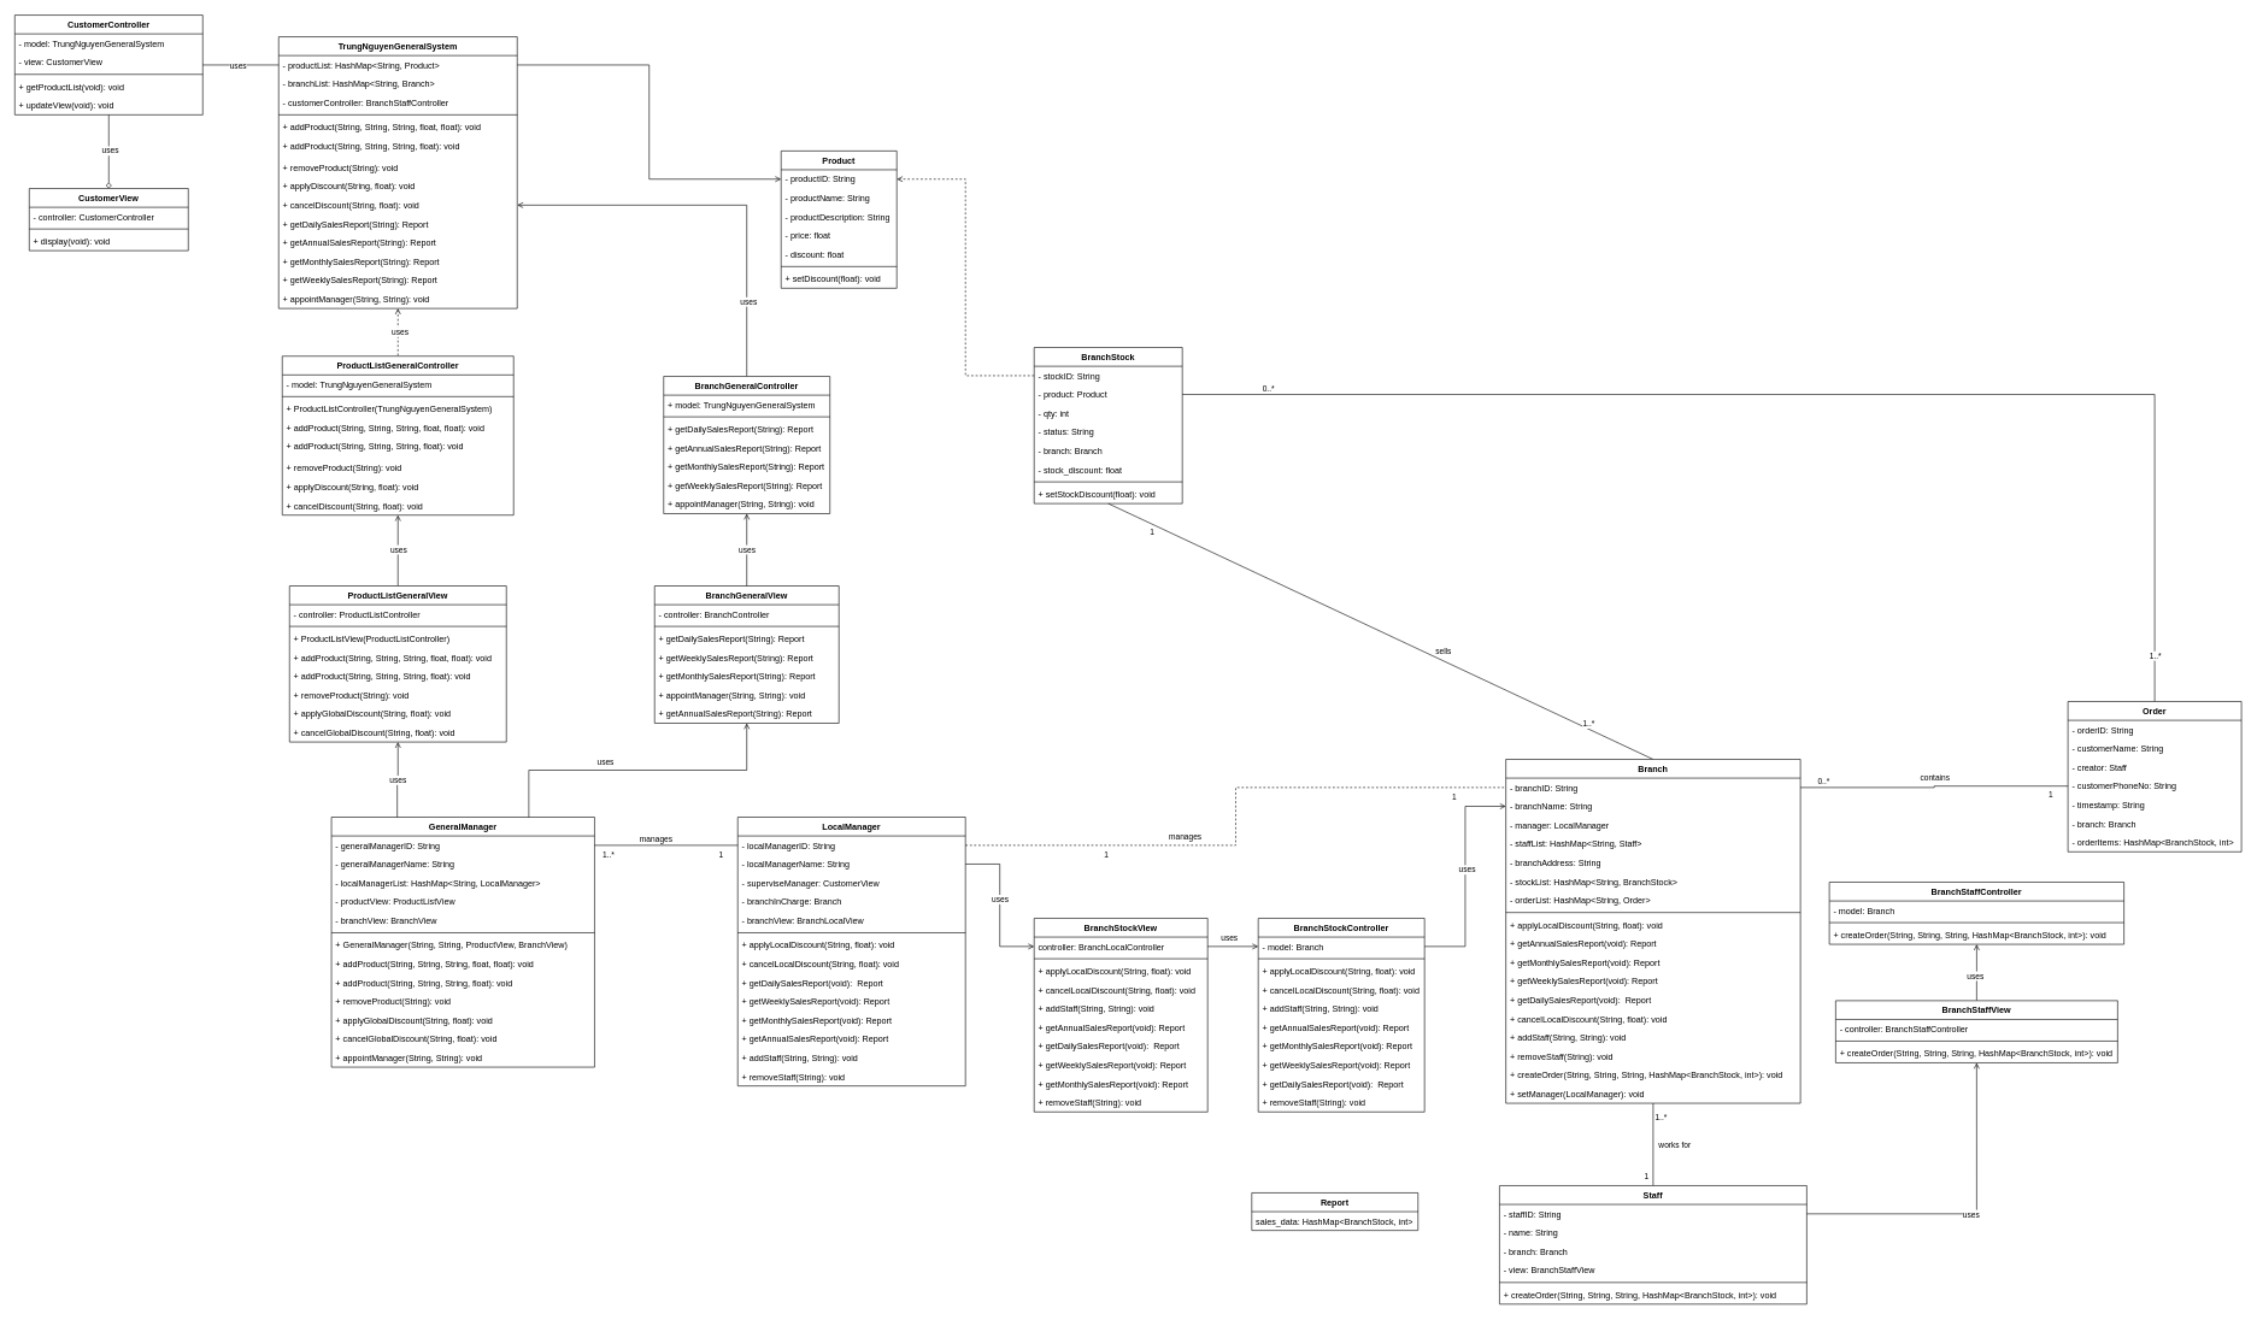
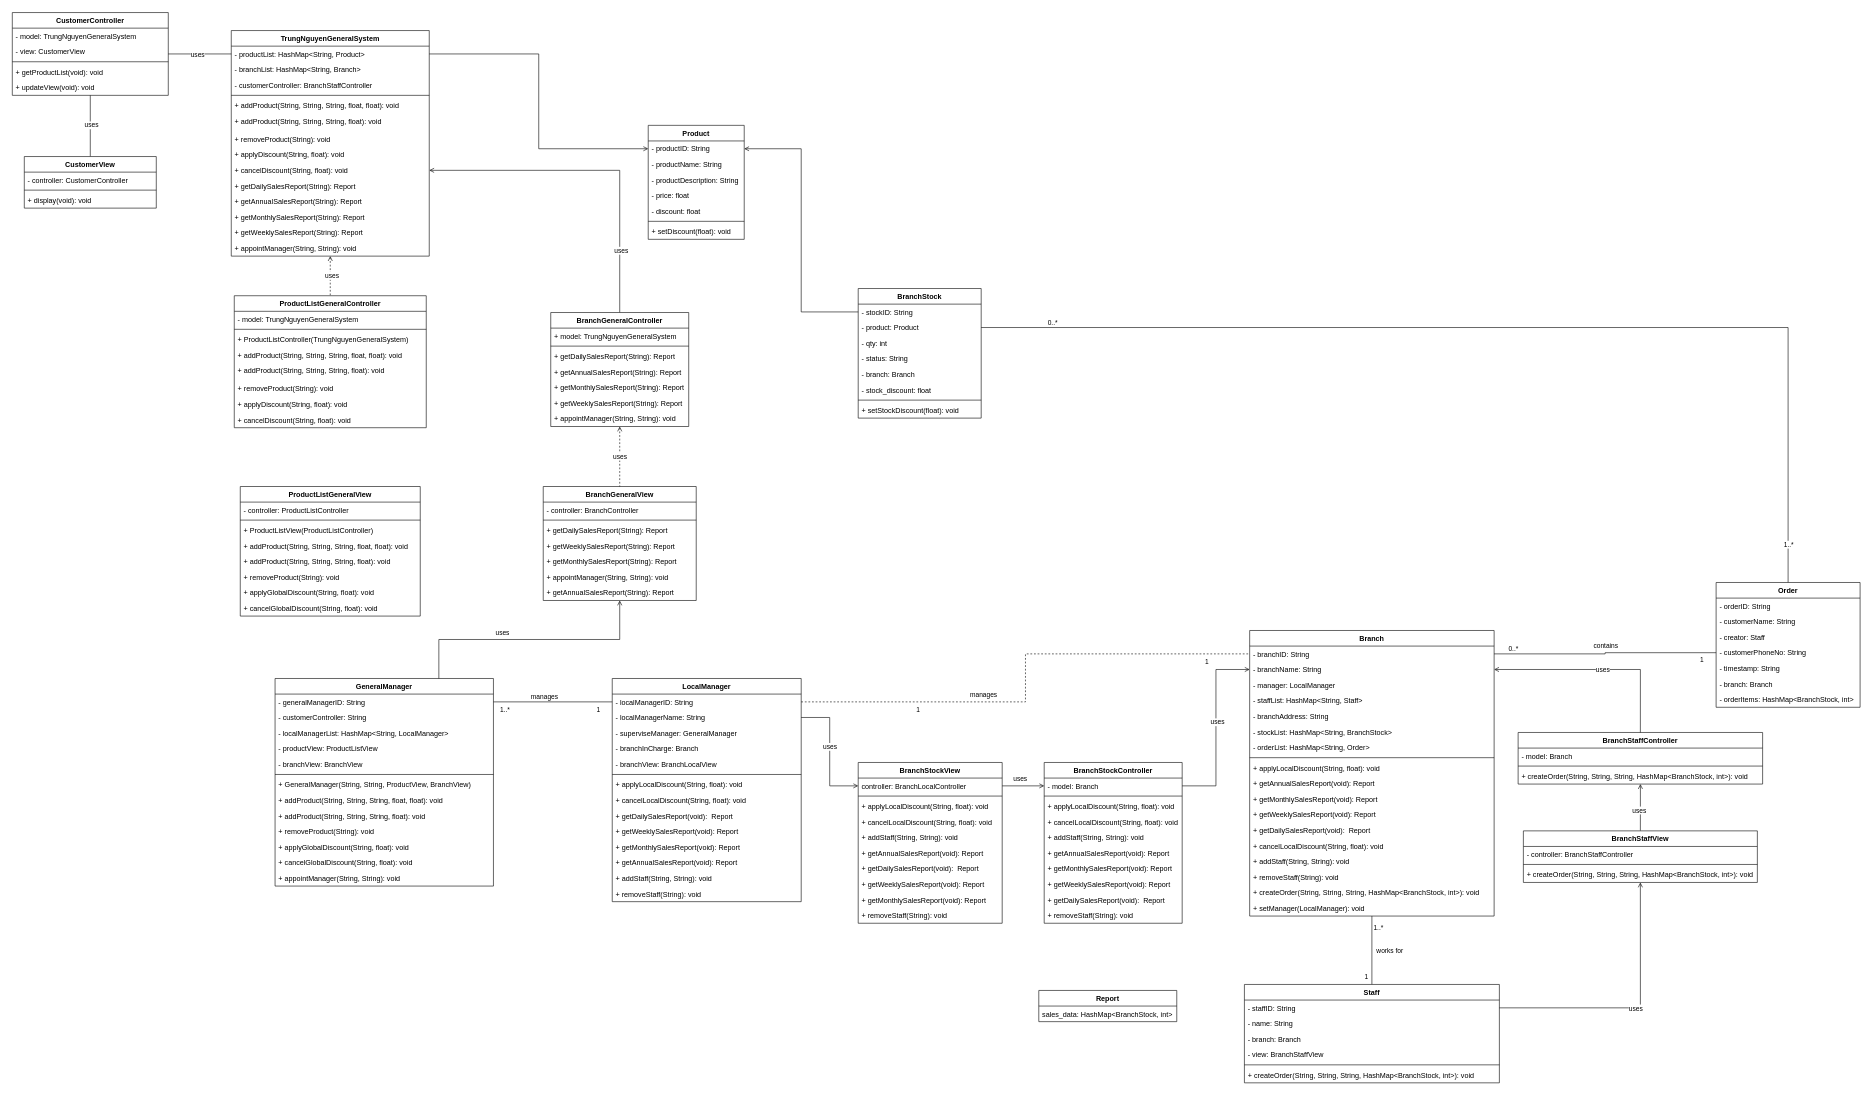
- <mxCell id="210" style="edgeStyle=orthogonalEdgeStyle;rounded=0;orthogonalLoop=1;jettySize=auto;html=1;endArrow=diamond;endFill=0;startArrow=none;startFill=0;" parent="1" source="212" target="218" edge="1"><mxGeometry relative="1" as="geometry" /></mxCell>
+ <mxCell id="210" style="edgeStyle=orthogonalEdgeStyle;rounded=0;orthogonalLoop=1;jettySize=auto;html=1;endArrow=none;endFill=0;startArrow=none;startFill=0;" parent="1" source="212" target="218" edge="1"><mxGeometry relative="1" as="geometry" /></mxCell>
- <mxCell id="91" style="edgeStyle=orthogonalEdgeStyle;rounded=0;orthogonalLoop=1;jettySize=auto;html=1;entryX=1;entryY=0.5;entryDx=0;entryDy=0;endArrow=open;endFill=0;exitX=0;exitY=0.5;exitDx=0;exitDy=0;dashed=1;" parent="1" source="93" target="43" edge="1"><mxGeometry relative="1" as="geometry" /></mxCell>
+ <mxCell id="91" style="edgeStyle=orthogonalEdgeStyle;rounded=0;orthogonalLoop=1;jettySize=auto;html=1;entryX=1;entryY=0.5;entryDx=0;entryDy=0;endArrow=open;endFill=0;exitX=0;exitY=0.5;exitDx=0;exitDy=0;" parent="1" source="93" target="43" edge="1"><mxGeometry relative="1" as="geometry" /></mxCell>
- <mxCell id="153" value="uses" style="edgeStyle=orthogonalEdgeStyle;rounded=0;orthogonalLoop=1;jettySize=auto;html=1;entryX=0.5;entryY=0;entryDx=0;entryDy=0;startArrow=open;startFill=0;endArrow=none;endFill=0;" parent="1" source="154" target="143" edge="1"><mxGeometry relative="1" as="geometry" /></mxCell>
+ <mxCell id="153" value="uses" style="edgeStyle=orthogonalEdgeStyle;rounded=0;orthogonalLoop=1;jettySize=auto;html=1;entryX=0.5;entryY=0;entryDx=0;entryDy=0;startArrow=open;startFill=0;endArrow=none;endFill=0;dashed=1;" parent="1" source="154" target="143" edge="1"><mxGeometry relative="1" as="geometry" /></mxCell>
- <mxCell id="118" style="edgeStyle=orthogonalEdgeStyle;rounded=0;orthogonalLoop=1;jettySize=auto;html=1;startArrow=open;startFill=0;endArrow=none;endFill=0;" parent="1" source="120" target="131" edge="1"><mxGeometry relative="1" as="geometry" /></mxCell>
- <mxCell id="119" value="uses" style="edgeLabel;html=1;align=center;verticalAlign=middle;resizable=0;points=[];" parent="118" vertex="1" connectable="0"><mxGeometry x="-0.05" relative="1" as="geometry"><mxPoint as="offset" /></mxGeometry></mxCell>
- <mxCell id="50" style="rounded=0;orthogonalLoop=1;jettySize=auto;html=1;entryX=0.5;entryY=1;entryDx=0;entryDy=0;endArrow=none;endFill=0;exitX=0.5;exitY=0;exitDx=0;exitDy=0;" parent="1" source="54" target="92" edge="1"><mxGeometry relative="1" as="geometry" /></mxCell>
- <mxCell id="51" value="sells" style="edgeLabel;html=1;align=center;verticalAlign=middle;resizable=0;points=[];" parent="50" vertex="1" connectable="0"><mxGeometry x="-0.229" y="-1" relative="1" as="geometry"><mxPoint x="-1" y="-12" as="offset" /></mxGeometry></mxCell>
- <mxCell id="52" value="1" style="edgeLabel;html=1;align=center;verticalAlign=middle;resizable=0;points=[];" parent="50" vertex="1" connectable="0"><mxGeometry x="0.802" relative="1" as="geometry"><mxPoint x="-15" y="3" as="offset" /></mxGeometry></mxCell>
- <mxCell id="53" value="1..*" style="edgeLabel;html=1;align=center;verticalAlign=middle;resizable=0;points=[];" parent="50" vertex="1" connectable="0"><mxGeometry x="-0.723" y="-1" relative="1" as="geometry"><mxPoint x="14" as="offset" /></mxGeometry></mxCell>
- <mxCell id="129" style="edgeStyle=orthogonalEdgeStyle;rounded=0;orthogonalLoop=1;jettySize=auto;html=1;startArrow=open;startFill=0;endArrow=none;endFill=0;entryX=0.25;entryY=0;entryDx=0;entryDy=0;" parent="1" source="131" target="13" edge="1"><mxGeometry relative="1" as="geometry" /></mxCell>
- <mxCell id="130" value="uses" style="edgeLabel;html=1;align=center;verticalAlign=middle;resizable=0;points=[];" parent="129" vertex="1" connectable="0"><mxGeometry x="0.016" relative="1" as="geometry"><mxPoint as="offset" /></mxGeometry></mxCell>
+ <mxCell id="206" style="edgeStyle=orthogonalEdgeStyle;rounded=0;orthogonalLoop=1;jettySize=auto;html=1;exitX=0.5;exitY=0;exitDx=0;exitDy=0;entryX=1;entryY=0.5;entryDx=0;entryDy=0;startArrow=none;startFill=0;endArrow=open;endFill=0;" parent="1" source="196" target="56" edge="1"><mxGeometry relative="1" as="geometry" /></mxCell>
+ <mxCell id="207" value="uses" style="edgeLabel;html=1;align=center;verticalAlign=middle;resizable=0;points=[];" parent="206" vertex="1" connectable="0"><mxGeometry x="-0.035" y="-1" relative="1" as="geometry"><mxPoint as="offset" /></mxGeometry></mxCell>
- <mxCell id="15" value="- generalManagerName: String" style="text;strokeColor=none;fillColor=none;align=left;verticalAlign=top;spacingLeft=4;spacingRight=4;overflow=hidden;rotatable=0;points=[[0,0.5],[1,0.5]];portConstraint=eastwest;" parent="13" vertex="1"><mxGeometry y="52" width="364" height="26" as="geometry" /></mxCell>
+ <mxCell id="15" value="- customerController: String" style="text;strokeColor=none;fillColor=none;align=left;verticalAlign=top;spacingLeft=4;spacingRight=4;overflow=hidden;rotatable=0;points=[[0,0.5],[1,0.5]];portConstraint=eastwest;" parent="13" vertex="1"><mxGeometry y="52" width="364" height="26" as="geometry" /></mxCell>
- <mxCell id="30" value="- superviseManager: CustomerView" style="text;strokeColor=none;fillColor=none;align=left;verticalAlign=top;spacingLeft=4;spacingRight=4;overflow=hidden;rotatable=0;points=[[0,0.5],[1,0.5]];portConstraint=eastwest;" parent="27" vertex="1"><mxGeometry y="78" width="315" height="26" as="geometry" /></mxCell>
+ <mxCell id="30" value="- superviseManager: GeneralManager" style="text;strokeColor=none;fillColor=none;align=left;verticalAlign=top;spacingLeft=4;spacingRight=4;overflow=hidden;rotatable=0;points=[[0,0.5],[1,0.5]];portConstraint=eastwest;" parent="27" vertex="1"><mxGeometry y="78" width="315" height="26" as="geometry" /></mxCell>
